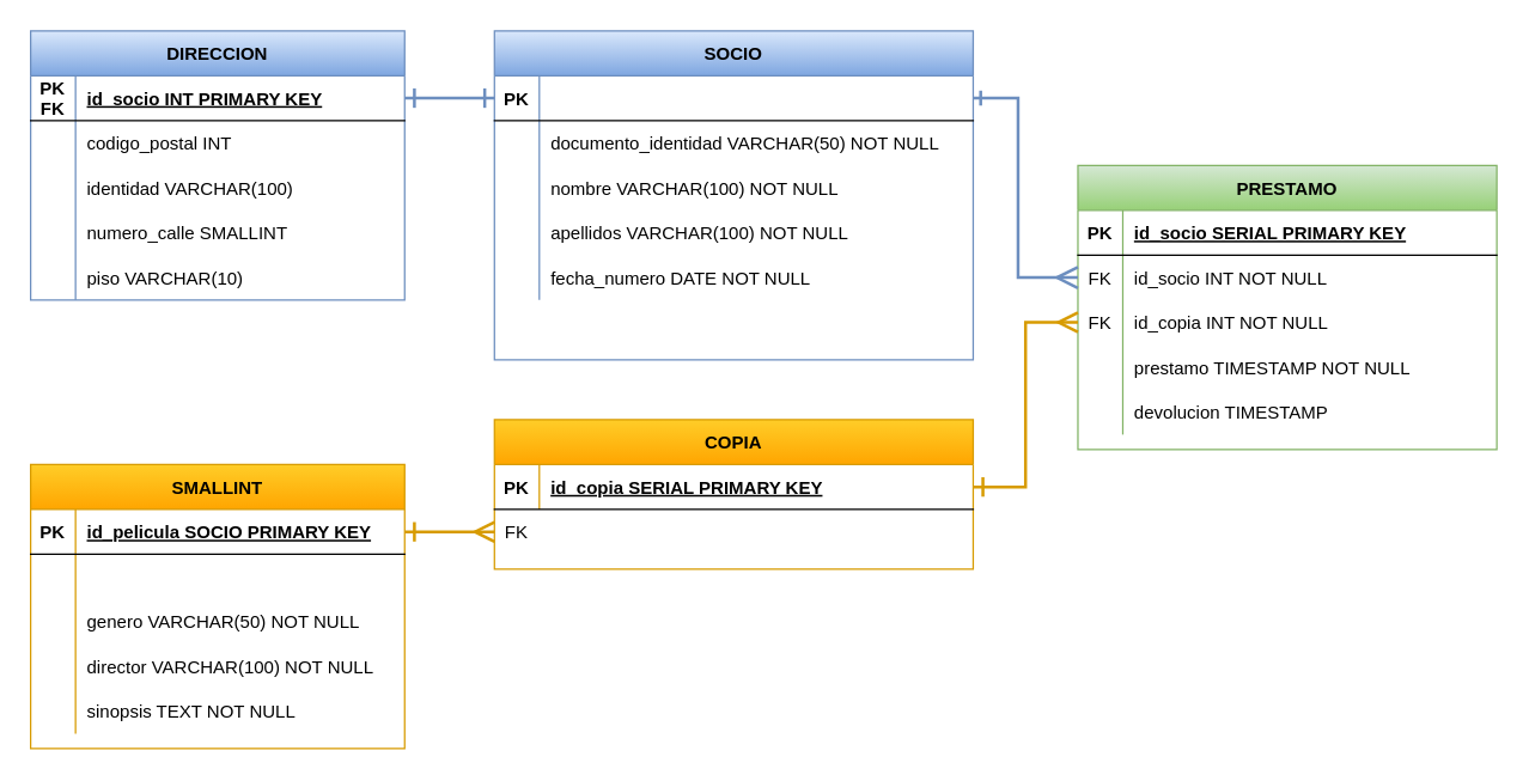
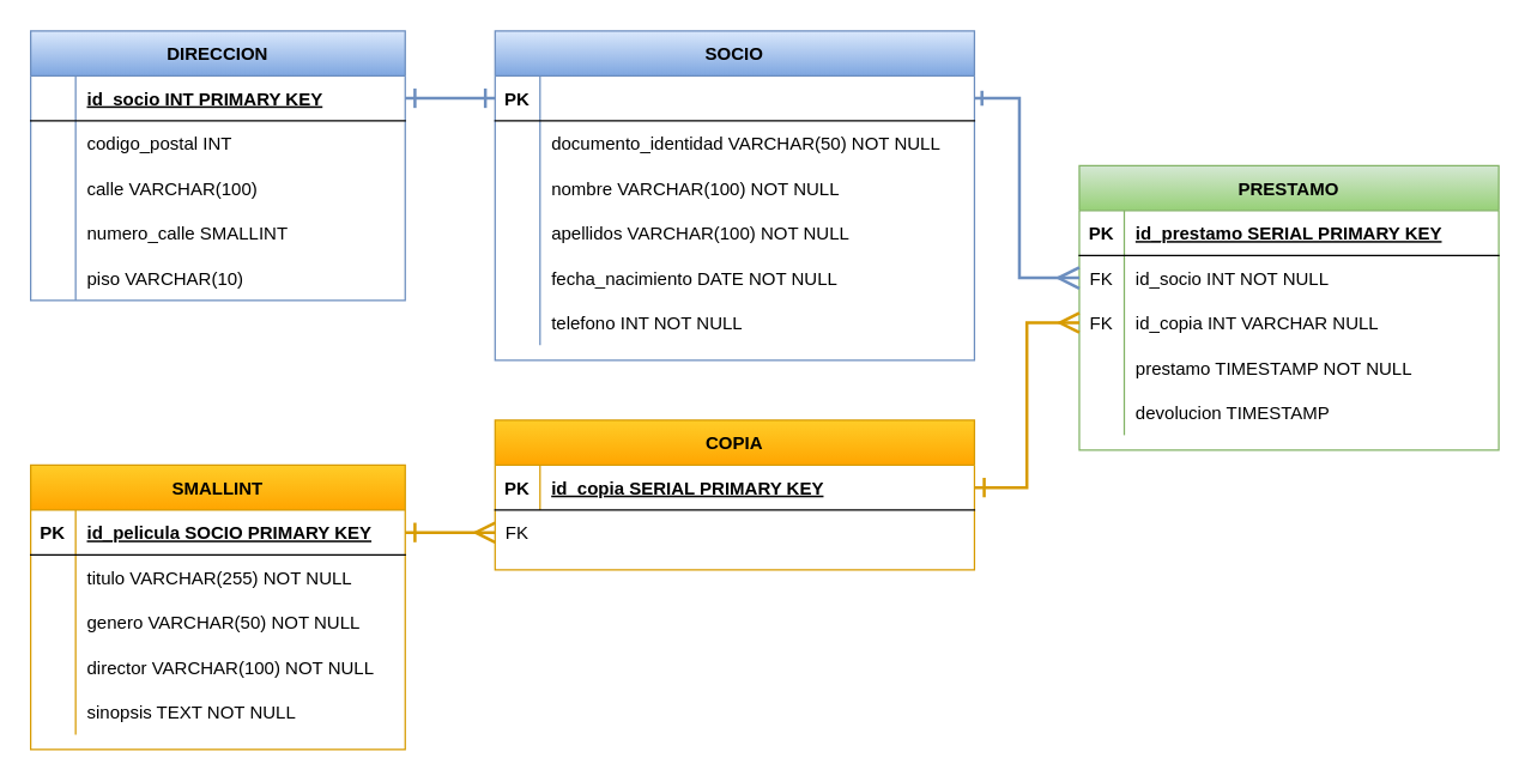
- <mxCell id="22" value="PK&#10;FK" style="shape=partialRectangle;overflow=hidden;connectable=0;fillColor=none;top=0;left=0;bottom=0;right=0;fontStyle=1;" vertex="1" parent="21"><mxGeometry width="30" height="30" as="geometry"><mxRectangle width="30" height="30" as="alternateBounds" /></mxGeometry></mxCell>
- <mxCell id="29" value="identidad VARCHAR(100)" style="shape=partialRectangle;overflow=hidden;connectable=0;fillColor=none;top=0;left=0;bottom=0;right=0;align=left;spacingLeft=6;" vertex="1" parent="27"><mxGeometry x="30" width="220" height="30" as="geometry"><mxRectangle width="220" height="30" as="alternateBounds" /></mxGeometry></mxCell>
+ <mxCell id="29" value="calle VARCHAR(100)" style="shape=partialRectangle;overflow=hidden;connectable=0;fillColor=none;top=0;left=0;bottom=0;right=0;align=left;spacingLeft=6;" vertex="1" parent="27"><mxGeometry x="30" width="220" height="30" as="geometry"><mxRectangle width="220" height="30" as="alternateBounds" /></mxGeometry></mxCell>
- <mxCell id="39" value="id_socio SERIAL PRIMARY KEY" style="shape=partialRectangle;overflow=hidden;connectable=0;fillColor=none;top=0;left=0;bottom=0;right=0;align=left;spacingLeft=6;fontStyle=5;" vertex="1" parent="37"><mxGeometry x="30" width="250" height="30" as="geometry"><mxRectangle width="250" height="30" as="alternateBounds" /></mxGeometry></mxCell>
+ <mxCell id="39" value="id_prestamo SERIAL PRIMARY KEY" style="shape=partialRectangle;overflow=hidden;connectable=0;fillColor=none;top=0;left=0;bottom=0;right=0;align=left;spacingLeft=6;fontStyle=5;" vertex="1" parent="37"><mxGeometry x="30" width="250" height="30" as="geometry"><mxRectangle width="250" height="30" as="alternateBounds" /></mxGeometry></mxCell>
- <mxCell id="16" value="fecha_numero DATE NOT NULL" style="shape=partialRectangle;overflow=hidden;connectable=0;fillColor=none;top=0;left=0;bottom=0;right=0;align=left;spacingLeft=6;" vertex="1" parent="14"><mxGeometry x="30" width="290" height="30" as="geometry"><mxRectangle width="290" height="30" as="alternateBounds" /></mxGeometry></mxCell>
+ <mxCell id="16" value="fecha_nacimiento DATE NOT NULL" style="shape=partialRectangle;overflow=hidden;connectable=0;fillColor=none;top=0;left=0;bottom=0;right=0;align=left;spacingLeft=6;" vertex="1" parent="14"><mxGeometry x="30" width="290" height="30" as="geometry"><mxRectangle width="290" height="30" as="alternateBounds" /></mxGeometry></mxCell>
+ <mxCell id="19" value="telefono INT NOT NULL" style="shape=partialRectangle;overflow=hidden;connectable=0;fillColor=none;top=0;left=0;bottom=0;right=0;align=left;spacingLeft=6;" vertex="1" parent="17"><mxGeometry x="30" width="290" height="30" as="geometry"><mxRectangle width="290" height="30" as="alternateBounds" /></mxGeometry></mxCell>
- <mxCell id="45" value="id_copia INT NOT NULL" style="shape=partialRectangle;overflow=hidden;connectable=0;fillColor=none;top=0;left=0;bottom=0;right=0;align=left;spacingLeft=6;" vertex="1" parent="43"><mxGeometry x="30" width="250" height="30" as="geometry"><mxRectangle width="250" height="30" as="alternateBounds" /></mxGeometry></mxCell>
+ <mxCell id="45" value="id_copia INT VARCHAR NULL" style="shape=partialRectangle;overflow=hidden;connectable=0;fillColor=none;top=0;left=0;bottom=0;right=0;align=left;spacingLeft=6;" vertex="1" parent="43"><mxGeometry x="30" width="250" height="30" as="geometry"><mxRectangle width="250" height="30" as="alternateBounds" /></mxGeometry></mxCell>
+ <mxCell id="64" value="titulo VARCHAR(255) NOT NULL" style="shape=partialRectangle;overflow=hidden;connectable=0;fillColor=none;top=0;left=0;bottom=0;right=0;align=left;spacingLeft=6;" vertex="1" parent="62"><mxGeometry x="30" width="220" height="30" as="geometry"><mxRectangle width="220" height="30" as="alternateBounds" /></mxGeometry></mxCell>
